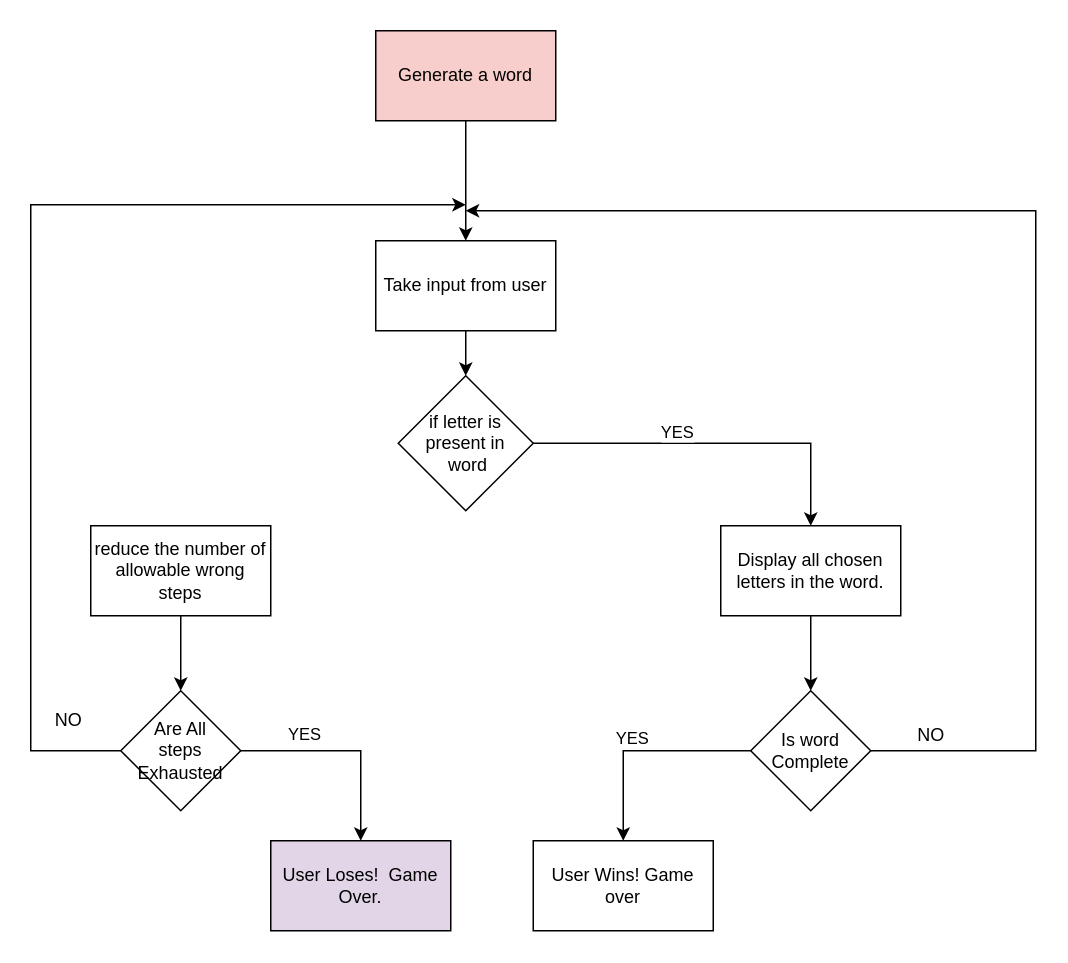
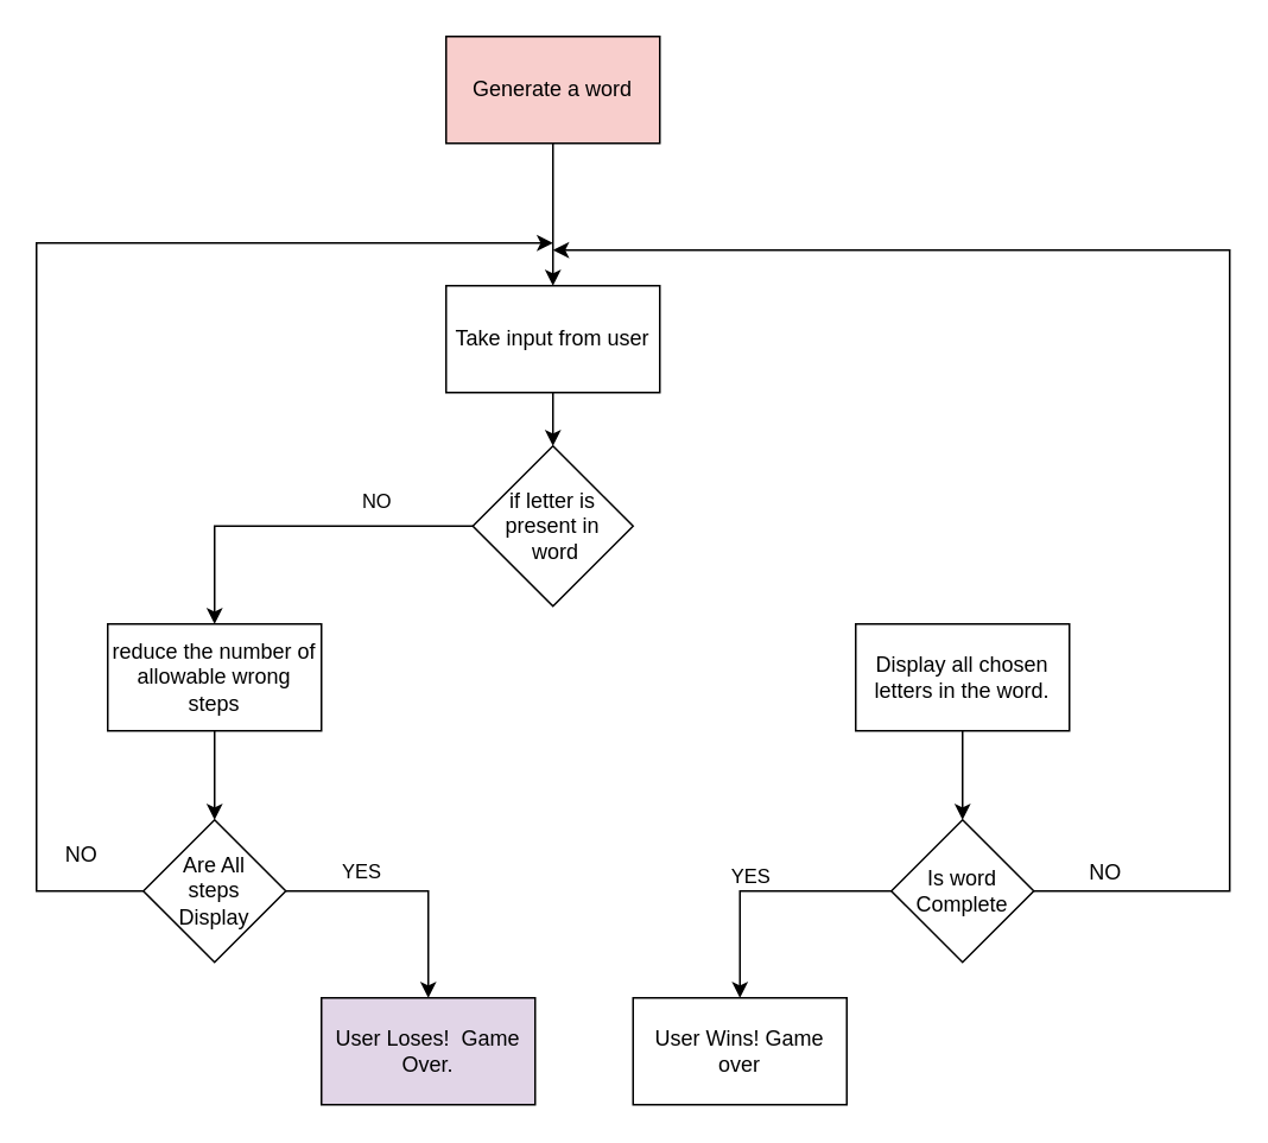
+ <mxCell id="6" style="edgeStyle=orthogonalEdgeStyle;rounded=0;orthogonalLoop=1;jettySize=auto;html=1;entryX=0.5;entryY=0;entryDx=0;entryDy=0;" edge="1" parent="1" source="8" target="12"><mxGeometry relative="1" as="geometry" /></mxCell>
+ <mxCell id="7" value="NO" style="edgeLabel;html=1;align=center;verticalAlign=middle;resizable=0;points=[];" vertex="1" connectable="0" parent="6"><mxGeometry x="-0.447" y="-5" relative="1" as="geometry"><mxPoint y="-10" as="offset" /></mxGeometry></mxCell>
- <mxCell id="4" style="edgeStyle=orthogonalEdgeStyle;rounded=0;orthogonalLoop=1;jettySize=auto;html=1;entryX=0.5;entryY=0;entryDx=0;entryDy=0;" edge="1" parent="1" source="8" target="10"><mxGeometry relative="1" as="geometry" /></mxCell>
- <mxCell id="5" value="YES" style="edgeLabel;html=1;align=center;verticalAlign=middle;resizable=0;points=[];" vertex="1" connectable="0" parent="4"><mxGeometry x="-0.094" y="8" relative="1" as="geometry"><mxPoint x="-14" as="offset" /></mxGeometry></mxCell>
- <mxCell id="17" value="Are All &lt;br&gt;steps&lt;br&gt;Exhausted" style="rhombus;whiteSpace=wrap;html=1;" vertex="1" parent="1"><mxGeometry x="80" y="460" width="80" height="80" as="geometry" /></mxCell>
+ <mxCell id="17" value="Are All &lt;br&gt;steps&lt;br&gt;Display" style="rhombus;whiteSpace=wrap;html=1;" vertex="1" parent="1"><mxGeometry x="80" y="460" width="80" height="80" as="geometry" /></mxCell>
